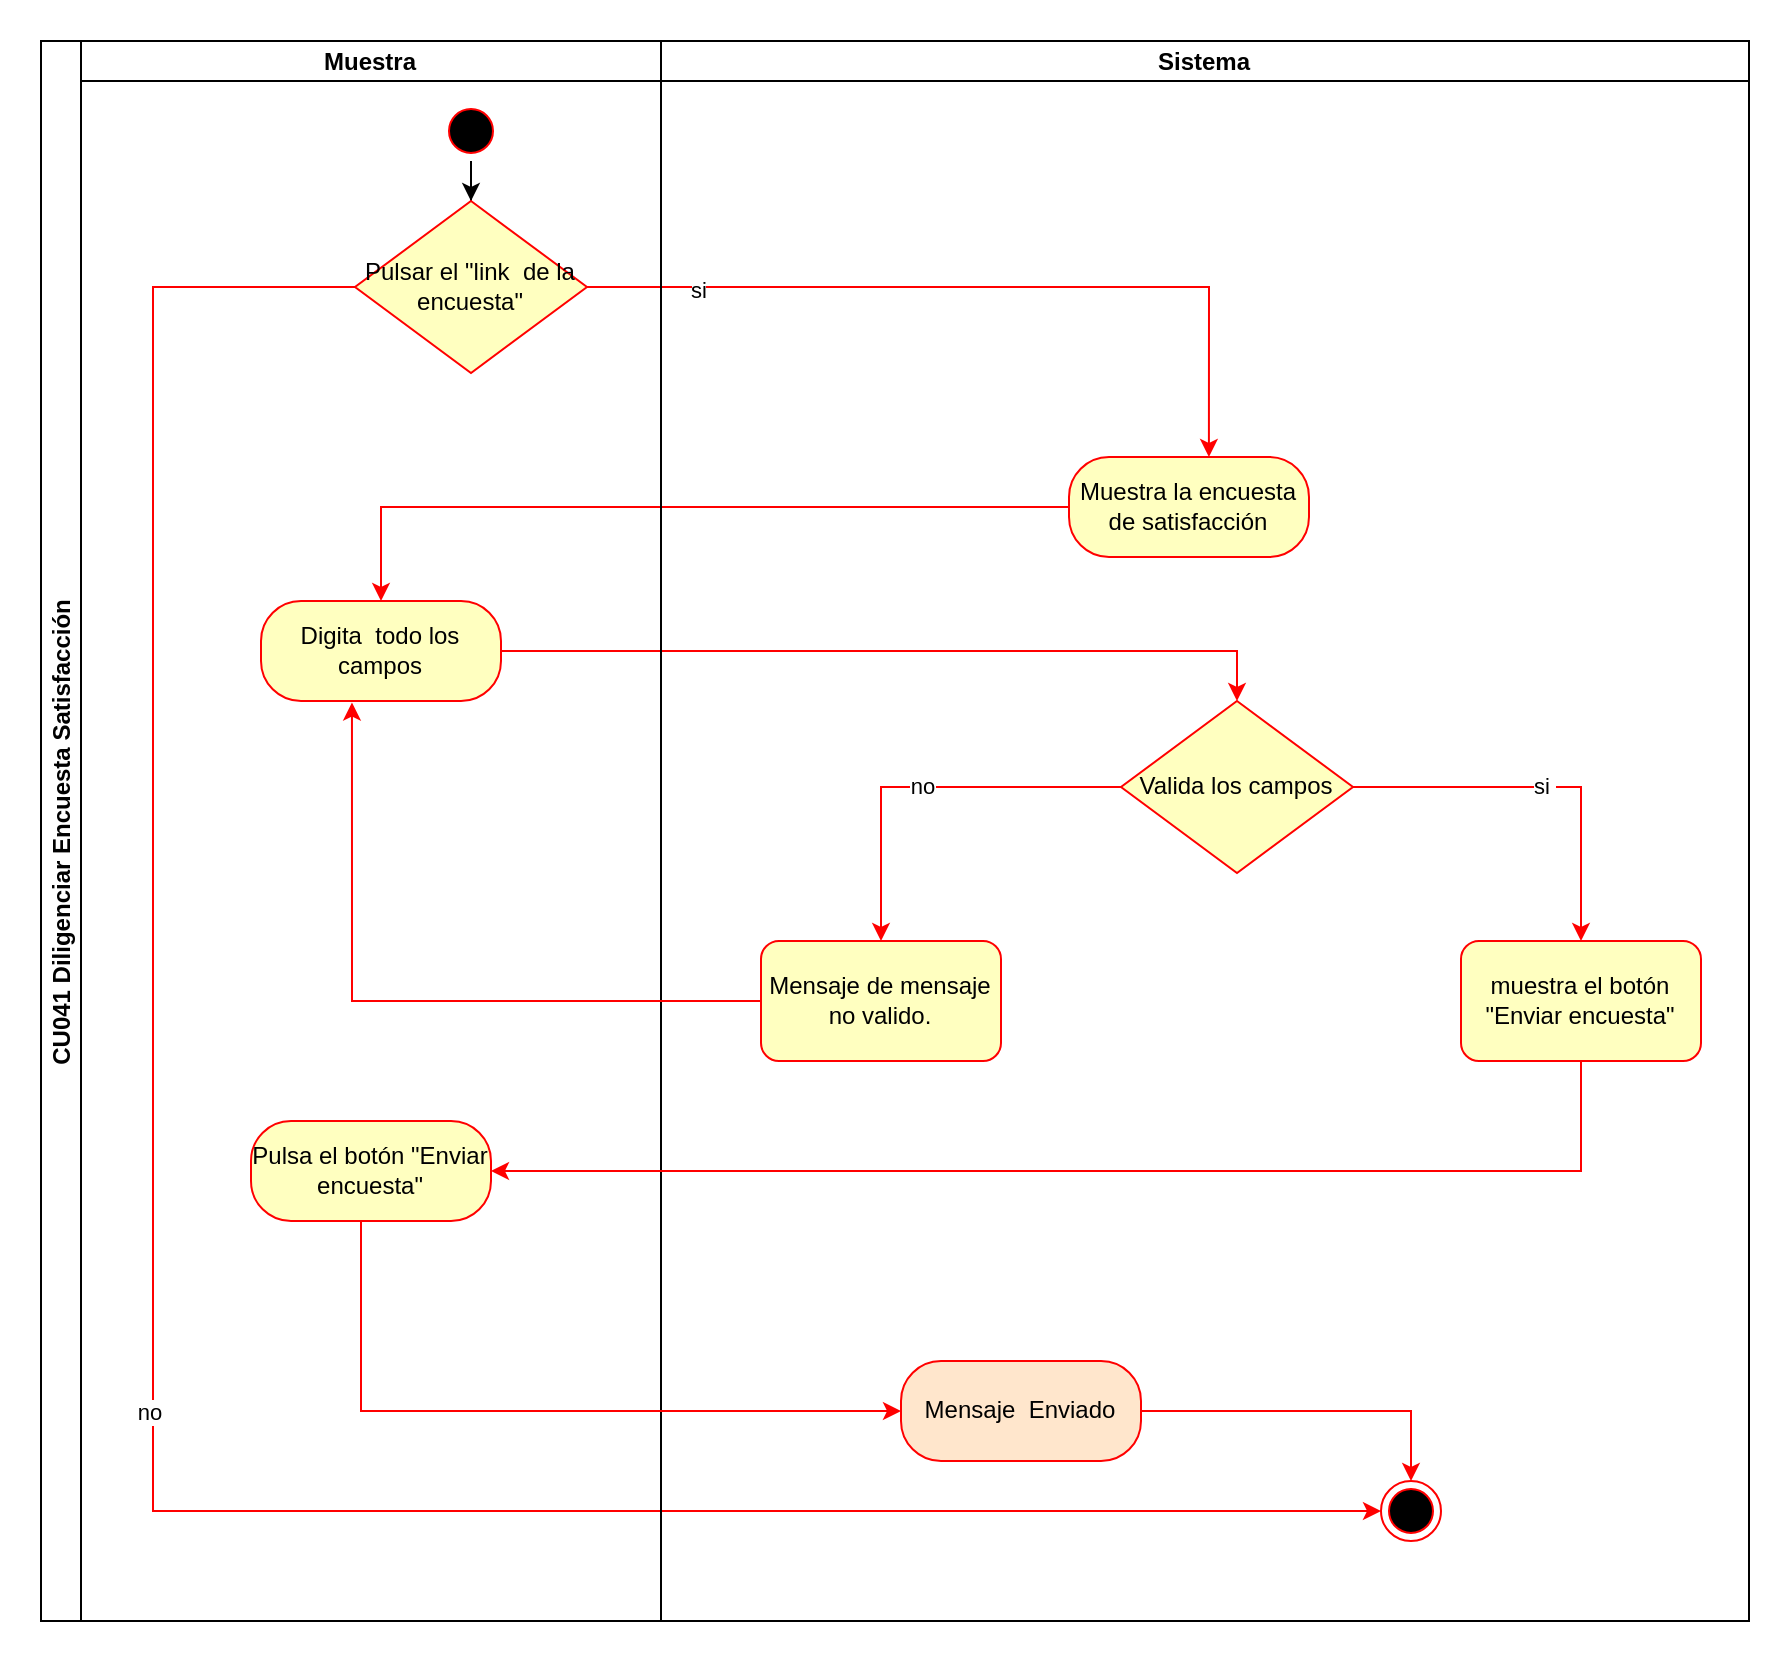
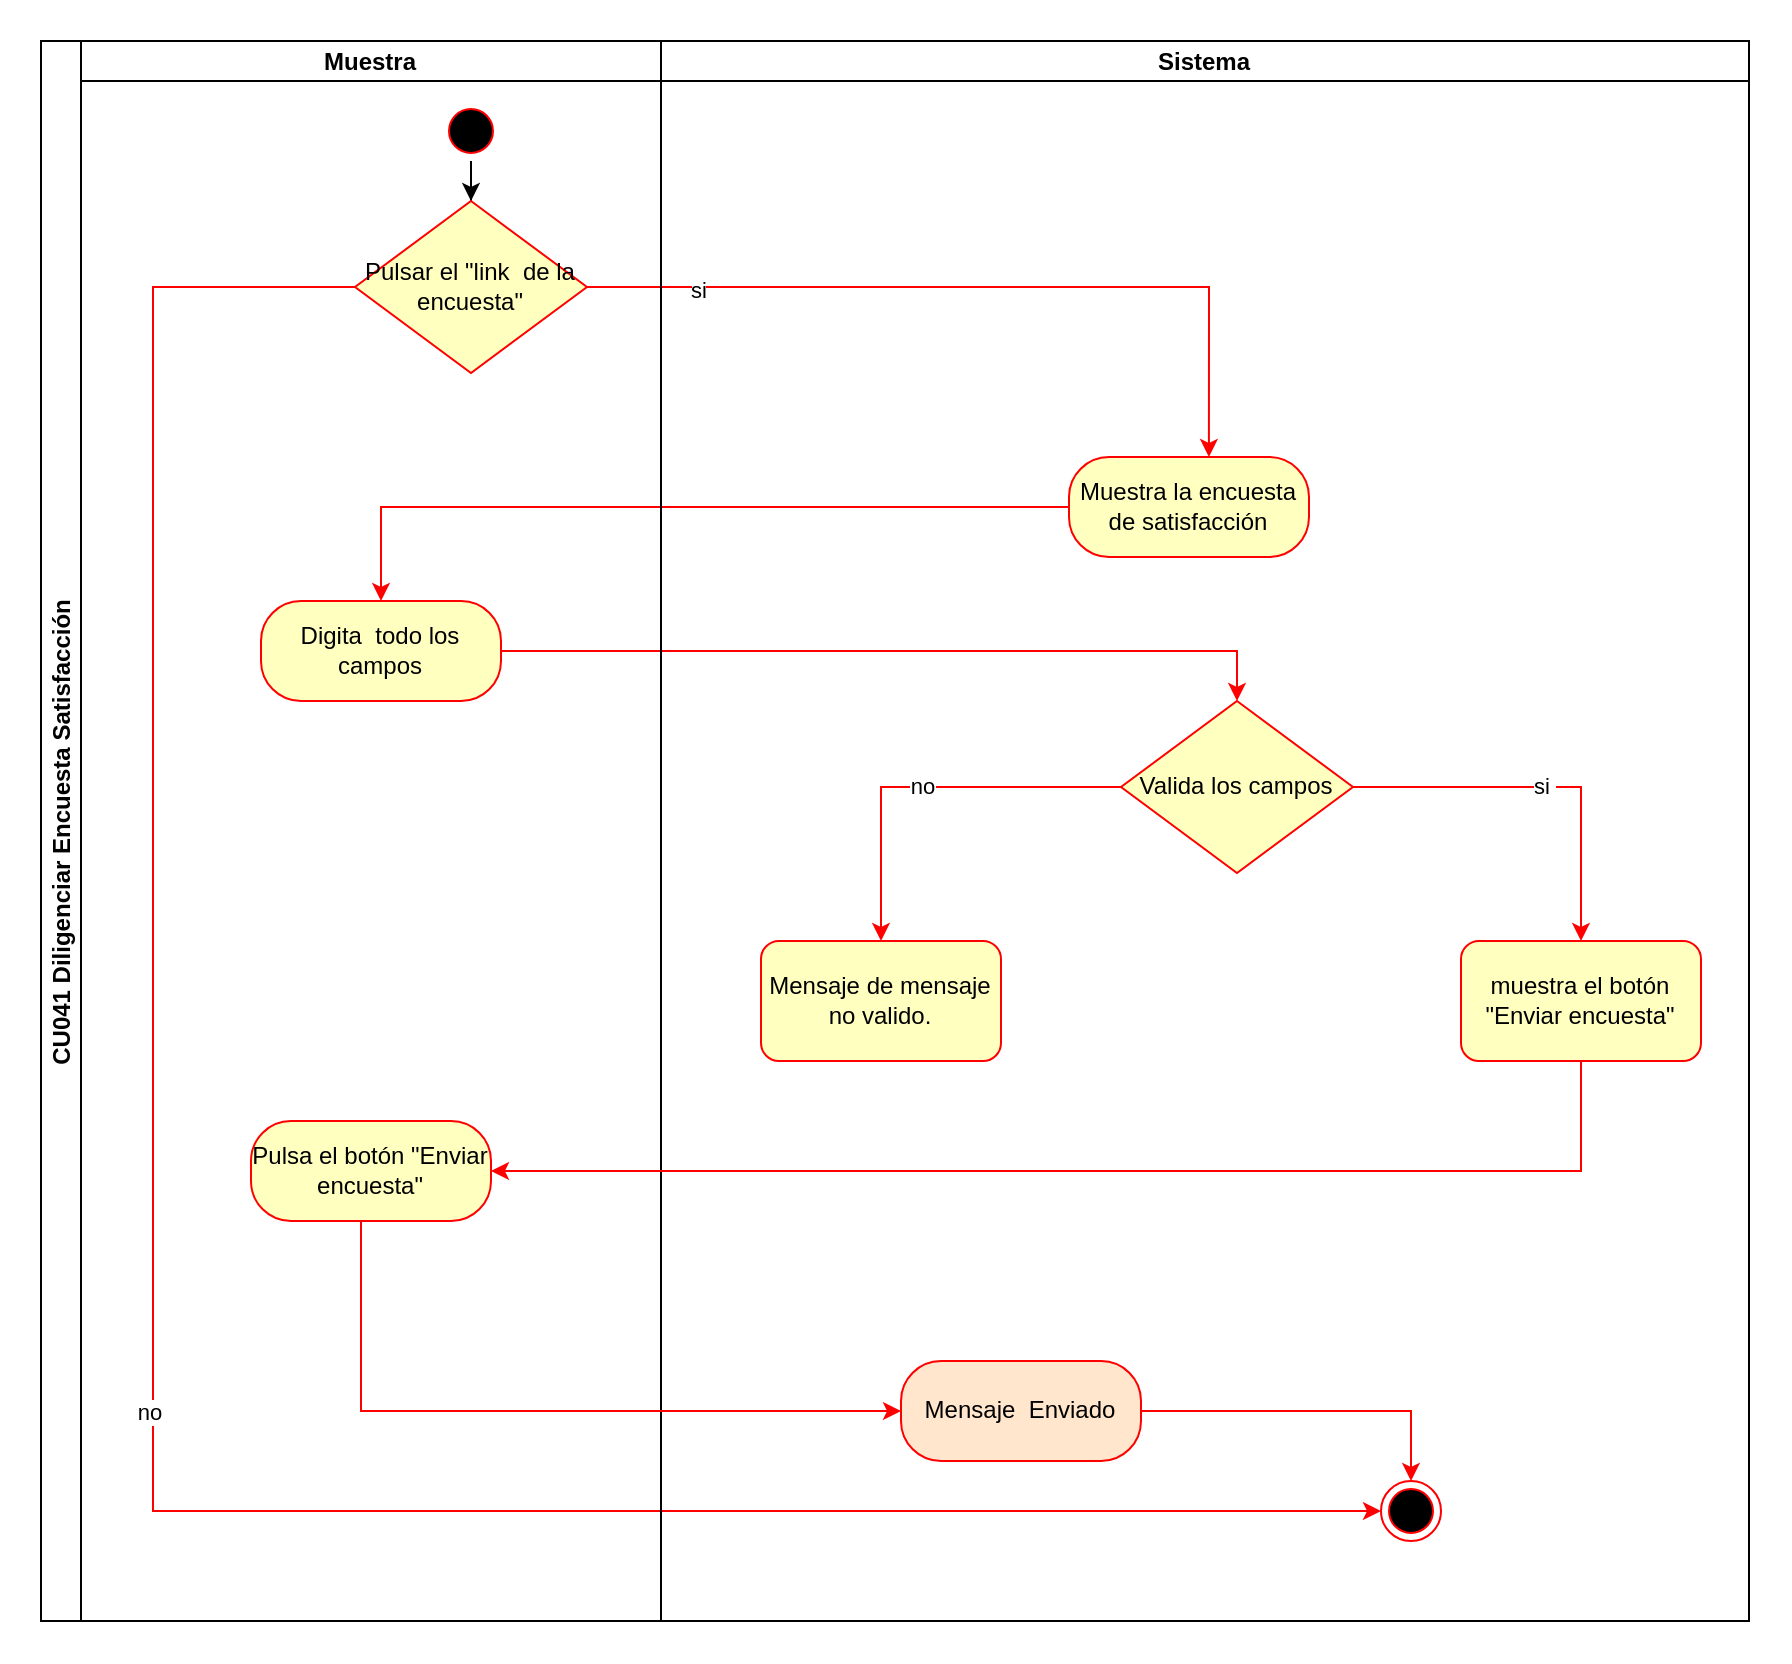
- <mxCell id="25" style="edgeStyle=orthogonalEdgeStyle;rounded=0;orthogonalLoop=1;jettySize=auto;html=1;entryX=0.379;entryY=1.015;entryDx=0;entryDy=0;entryPerimeter=0;strokeColor=#FF0000;" edge="1" parent="2" source="22" target="8"><mxGeometry relative="1" as="geometry" /></mxCell>
